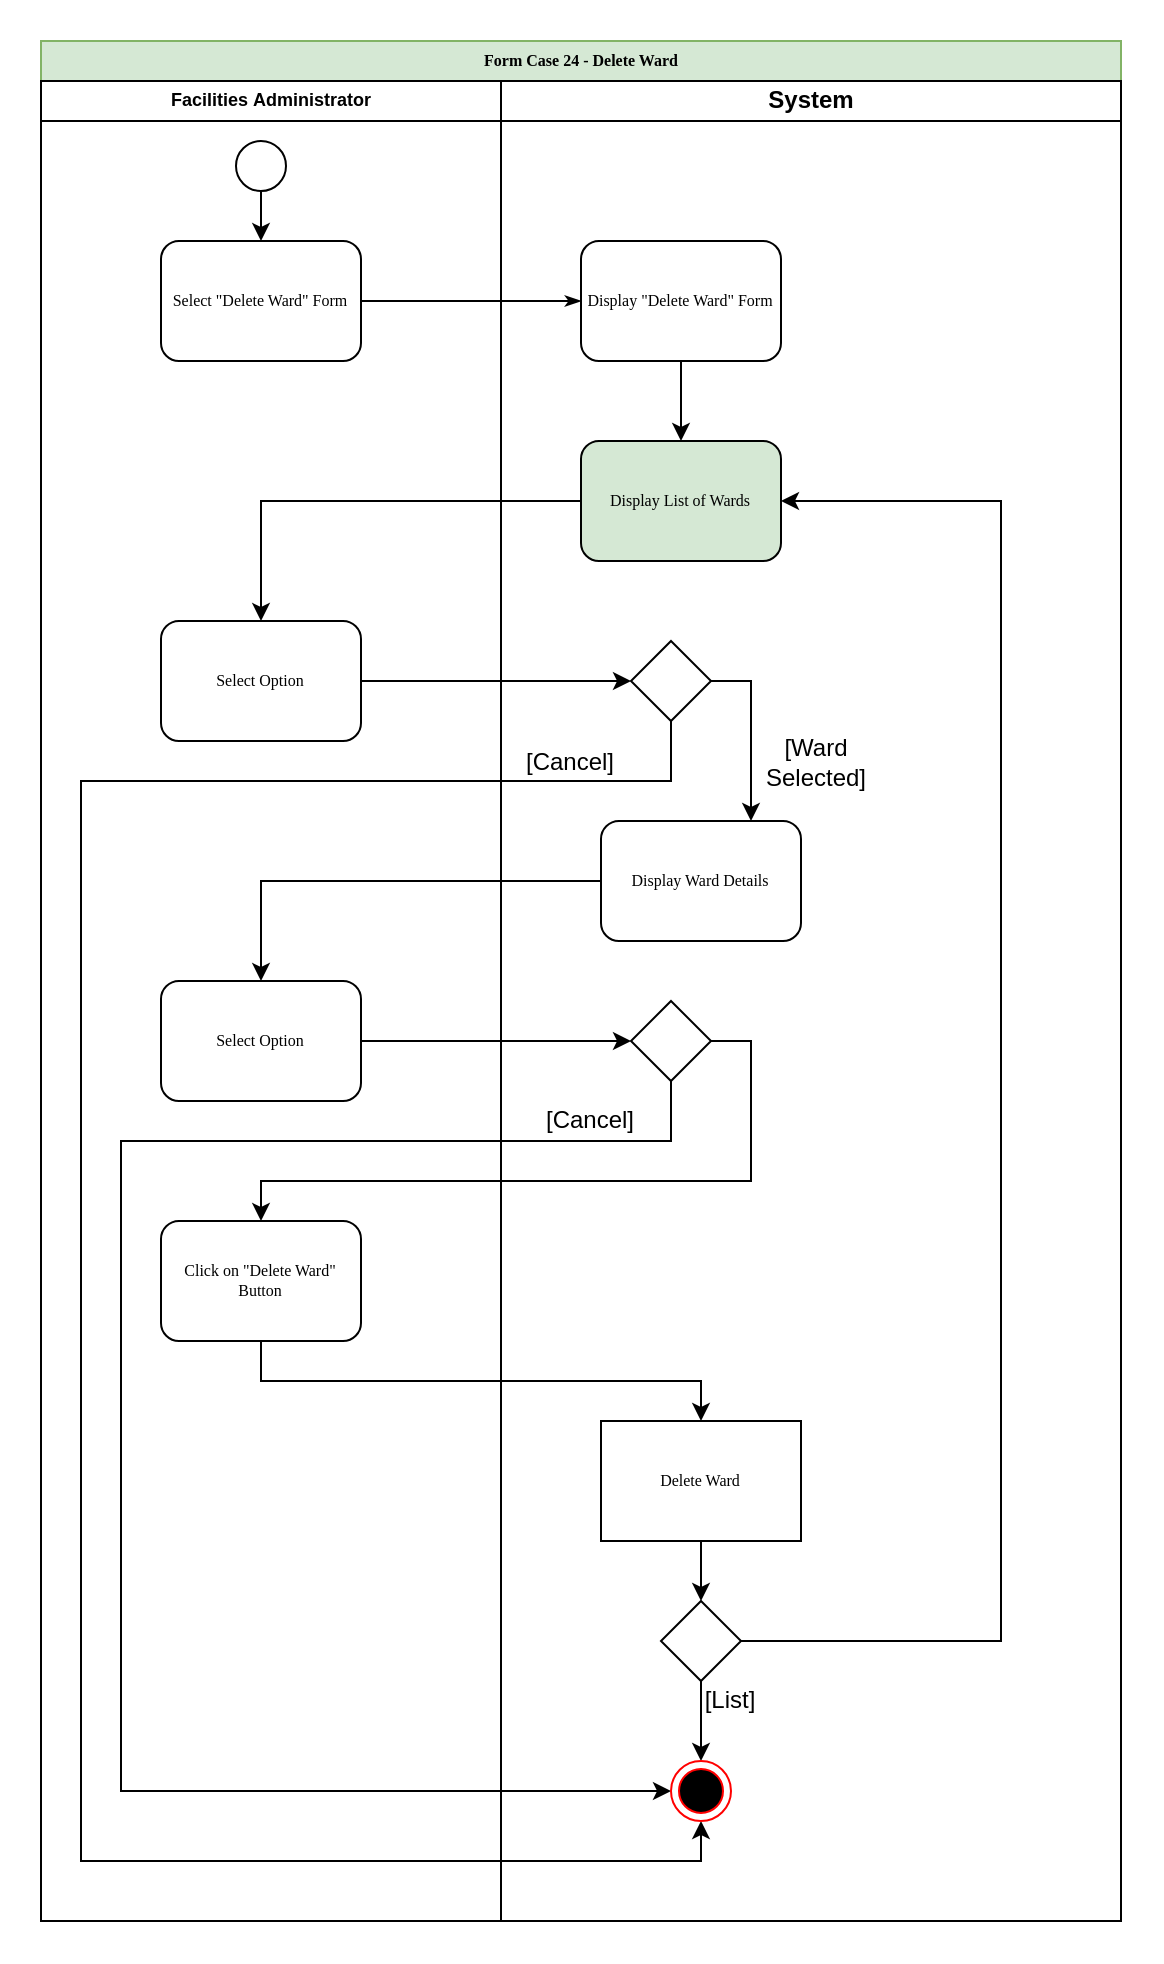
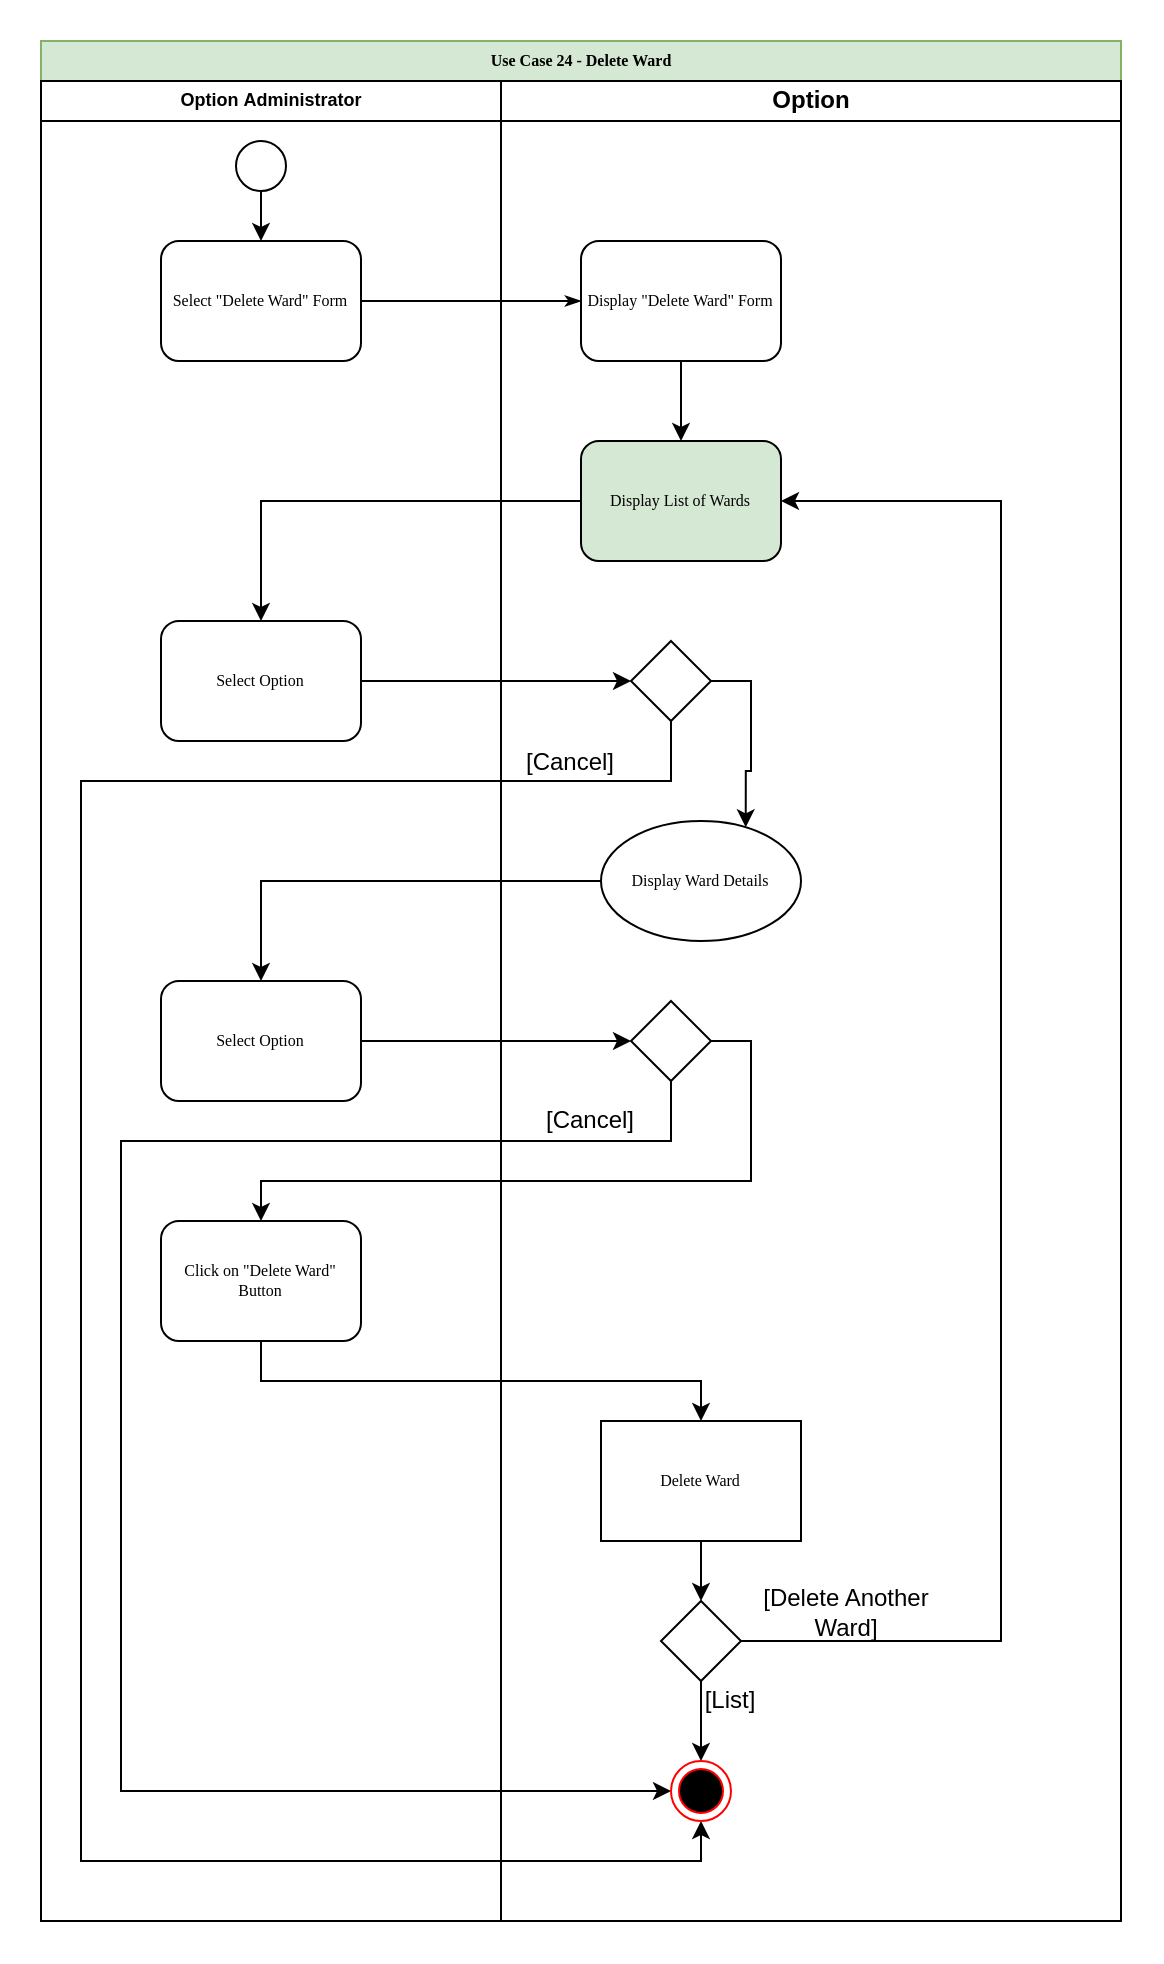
- <mxCell id="2" value="Form Case 24 - Delete Ward" style="swimlane;html=1;childLayout=stackLayout;startSize=20;rounded=0;shadow=0;labelBackgroundColor=none;strokeWidth=1;fontFamily=Verdana;fontSize=8;align=center;fillColor=#d5e8d4;strokeColor=#82b366;" parent="1" vertex="1"><mxGeometry x="20" y="20" width="540" height="940" as="geometry" /></mxCell>
+ <mxCell id="2" value="Use Case 24 - Delete Ward" style="swimlane;html=1;childLayout=stackLayout;startSize=20;rounded=0;shadow=0;labelBackgroundColor=none;strokeWidth=1;fontFamily=Verdana;fontSize=8;align=center;fillColor=#d5e8d4;strokeColor=#82b366;" parent="1" vertex="1"><mxGeometry x="20" y="20" width="540" height="940" as="geometry" /></mxCell>
- <mxCell id="3" value="&lt;span lang=&quot;EN-NZ&quot; style=&quot;font-size: 9px ; font-family: &amp;#34;arial&amp;#34; , sans-serif&quot;&gt;Facilities&amp;nbsp;&lt;/span&gt;Administrator" style="swimlane;html=1;startSize=20;fontSize=9;" parent="2" vertex="1"><mxGeometry y="20" width="230" height="920" as="geometry" /></mxCell>
+ <mxCell id="3" value="&lt;span lang=&quot;EN-NZ&quot; style=&quot;font-size: 9px ; font-family: &amp;#34;arial&amp;#34; , sans-serif&quot;&gt;Option&amp;nbsp;&lt;/span&gt;Administrator" style="swimlane;html=1;startSize=20;fontSize=9;" parent="2" vertex="1"><mxGeometry y="20" width="230" height="920" as="geometry" /></mxCell>
- <mxCell id="17" value="System" style="swimlane;html=1;startSize=20;" parent="2" vertex="1"><mxGeometry x="230" y="20" width="310" height="920" as="geometry" /></mxCell>
+ <mxCell id="17" value="Option" style="swimlane;html=1;startSize=20;" parent="2" vertex="1"><mxGeometry x="230" y="20" width="310" height="920" as="geometry" /></mxCell>
- <mxCell id="36" value="[Ward Selected]" style="text;html=1;strokeColor=none;fillColor=none;align=center;verticalAlign=middle;whiteSpace=wrap;rounded=0;" parent="17" vertex="1"><mxGeometry x="123" y="331" width="70" height="20" as="geometry" /></mxCell>
- <mxCell id="32" value="Display Ward Details" style="rounded=1;whiteSpace=wrap;html=1;shadow=0;labelBackgroundColor=none;strokeWidth=1;fontFamily=Verdana;fontSize=8;align=center;" parent="17" vertex="1"><mxGeometry x="50" y="370" width="100" height="60" as="geometry" /></mxCell>
+ <mxCell id="32" value="Display Ward Details" style="ellipse;whiteSpace=wrap;html=1;shadow=0;labelBackgroundColor=none;strokeWidth=1;fontFamily=Verdana;fontSize=8;align=center;" parent="17" vertex="1"><mxGeometry x="50" y="370" width="100" height="60" as="geometry" /></mxCell>
+ <mxCell id="37" value="[Delete Another Ward]" style="text;html=1;strokeColor=none;fillColor=none;align=center;verticalAlign=middle;whiteSpace=wrap;rounded=0;" parent="17" vertex="1"><mxGeometry x="123" y="756" width="100" height="20" as="geometry" /></mxCell>
